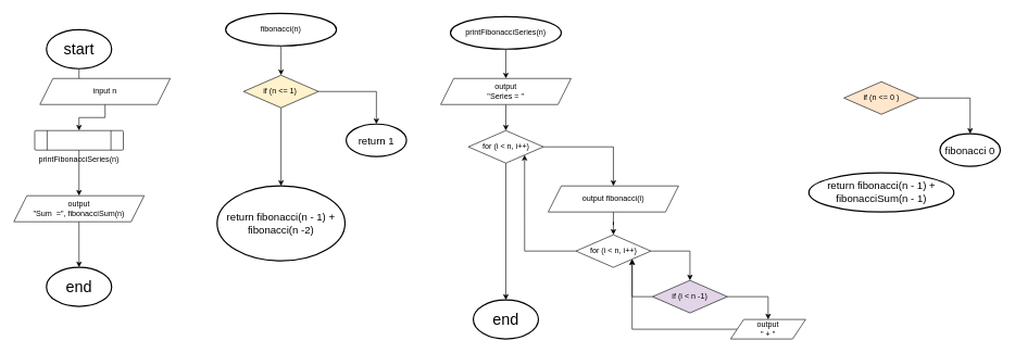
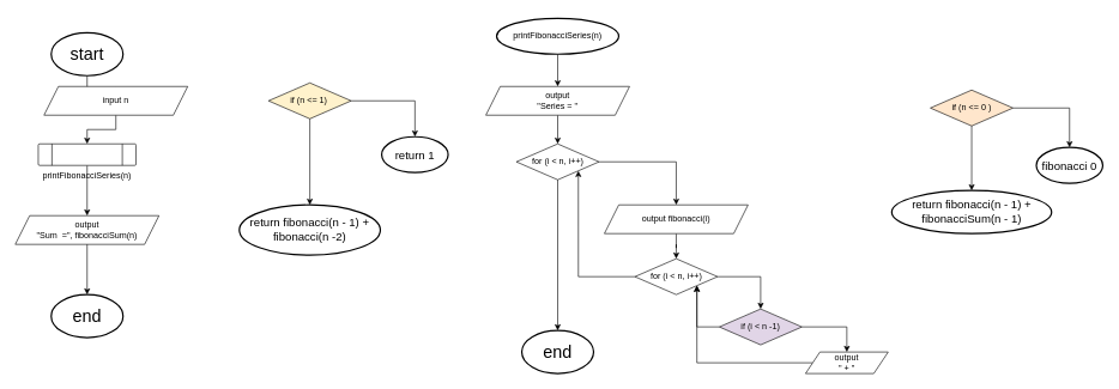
- <mxCell id="14" value="fibonacci(n)" style="strokeWidth=2;html=1;shape=mxgraph.flowchart.start_1;whiteSpace=wrap;" vertex="1" parent="1"><mxGeometry x="345" y="20" width="170" height="50" as="geometry" /></mxCell>
- <mxCell id="13" style="edgeStyle=orthogonalEdgeStyle;rounded=0;orthogonalLoop=1;jettySize=auto;html=1;entryX=0.5;entryY=0;entryDx=0;entryDy=0;" edge="1" parent="1" source="14" target="7"><mxGeometry relative="1" as="geometry" /></mxCell>
+ <mxCell id="40" style="edgeStyle=orthogonalEdgeStyle;rounded=0;orthogonalLoop=1;jettySize=auto;html=1;entryX=0.5;entryY=0;entryDx=0;entryDy=0;entryPerimeter=0;" edge="1" parent="1" source="36" target="39"><mxGeometry relative="1" as="geometry" /></mxCell>
- <mxCell id="16" value="&lt;font style=&quot;font-size: 16px;&quot;&gt;return fibonacci(n - 1) + fibonacci(n -2)&lt;/font&gt;" style="strokeWidth=2;html=1;shape=mxgraph.flowchart.start_1;whiteSpace=wrap;" vertex="1" parent="1"><mxGeometry x="331.88" y="285" width="196.25" height="115" as="geometry" /></mxCell>
+ <mxCell id="16" value="&lt;font style=&quot;font-size: 16px;&quot;&gt;return fibonacci(n - 1) + fibonacci(n -2)&lt;/font&gt;" style="strokeWidth=2;html=1;shape=mxgraph.flowchart.start_1;whiteSpace=wrap;" vertex="1" parent="1"><mxGeometry x="331.88" y="285" width="196.25" height="70" as="geometry" /></mxCell>
